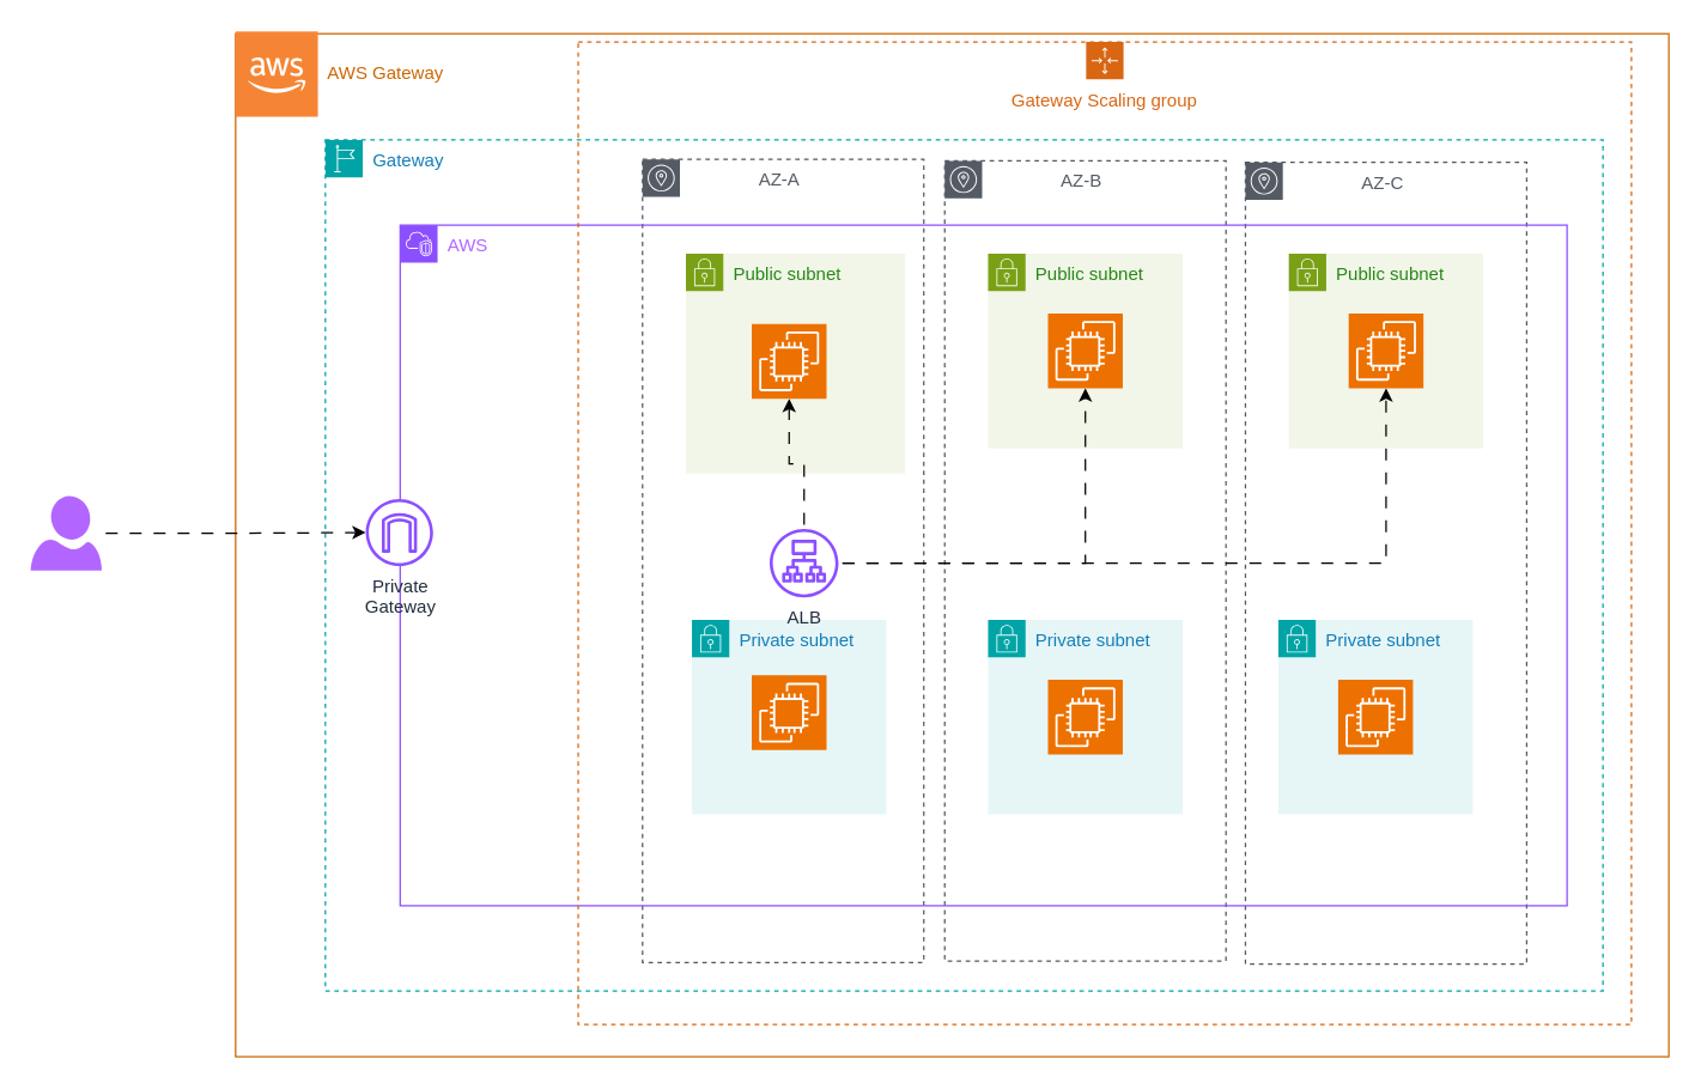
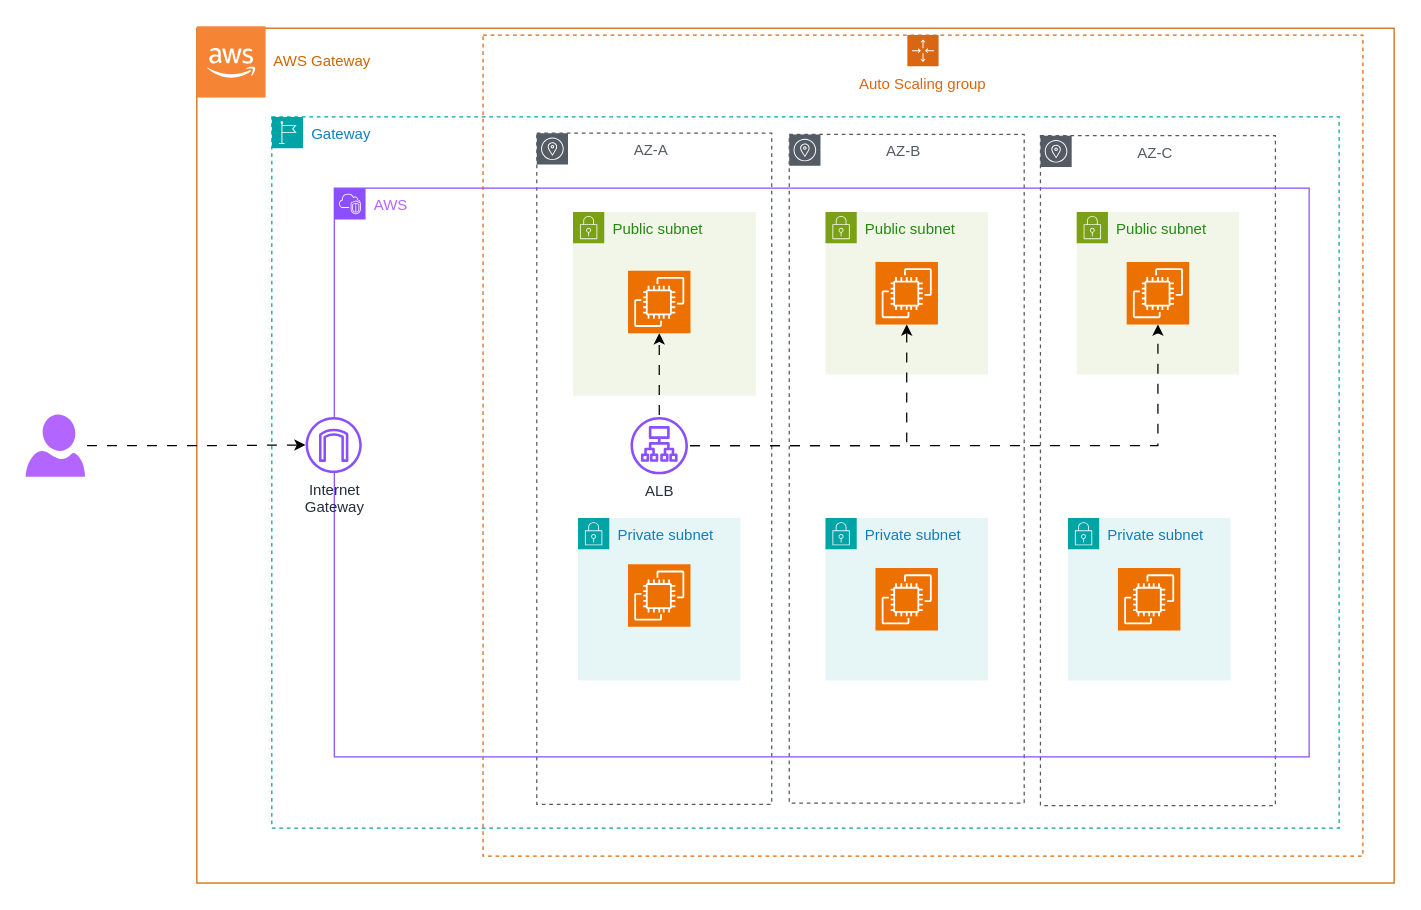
- <mxCell id="29" value="Gateway Scaling group" style="points=[[0,0],[0.25,0],[0.5,0],[0.75,0],[1,0],[1,0.25],[1,0.5],[1,0.75],[1,1],[0.75,1],[0.5,1],[0.25,1],[0,1],[0,0.75],[0,0.5],[0,0.25]];outlineConnect=0;gradientColor=none;html=1;whiteSpace=wrap;fontSize=12;fontStyle=0;container=1;pointerEvents=0;collapsible=0;recursiveResize=0;shape=mxgraph.aws4.groupCenter;grIcon=mxgraph.aws4.group_auto_scaling_group;grStroke=1;strokeColor=#D86613;fillColor=none;verticalAlign=top;align=center;fontColor=#D86613;dashed=1;spacingTop=25;" vertex="1" parent="1"><mxGeometry x="386" y="27.5" width="704" height="657" as="geometry" /></mxCell>
+ <mxCell id="29" value="Auto Scaling group" style="points=[[0,0],[0.25,0],[0.5,0],[0.75,0],[1,0],[1,0.25],[1,0.5],[1,0.75],[1,1],[0.75,1],[0.5,1],[0.25,1],[0,1],[0,0.75],[0,0.5],[0,0.25]];outlineConnect=0;gradientColor=none;html=1;whiteSpace=wrap;fontSize=12;fontStyle=0;container=1;pointerEvents=0;collapsible=0;recursiveResize=0;shape=mxgraph.aws4.groupCenter;grIcon=mxgraph.aws4.group_auto_scaling_group;grStroke=1;strokeColor=#D86613;fillColor=none;verticalAlign=top;align=center;fontColor=#D86613;dashed=1;spacingTop=25;" vertex="1" parent="1"><mxGeometry x="386" y="27.5" width="704" height="657" as="geometry" /></mxCell>
- <mxCell id="25" value="ALB" style="sketch=0;outlineConnect=0;fontColor=#232F3E;gradientColor=none;fillColor=#8C4FFF;strokeColor=none;dashed=0;verticalLabelPosition=bottom;verticalAlign=top;align=center;html=1;fontSize=12;fontStyle=0;aspect=fixed;pointerEvents=1;shape=mxgraph.aws4.application_load_balancer;" vertex="1" parent="16"><mxGeometry x="247" y="203" width="46" height="46" as="geometry" /></mxCell>
+ <mxCell id="25" value="ALB" style="sketch=0;outlineConnect=0;fontColor=#232F3E;gradientColor=none;fillColor=#8C4FFF;strokeColor=none;dashed=0;verticalLabelPosition=bottom;verticalAlign=top;align=center;html=1;fontSize=12;fontStyle=0;aspect=fixed;pointerEvents=1;shape=mxgraph.aws4.application_load_balancer;" vertex="1" parent="16"><mxGeometry x="237" y="183" width="46" height="46" as="geometry" /></mxCell>
- <mxCell id="18" value="Private&lt;br&gt;Gateway" style="sketch=0;outlineConnect=0;fontColor=#232F3E;gradientColor=none;fillColor=#8C4FFF;strokeColor=none;dashed=0;verticalLabelPosition=bottom;verticalAlign=top;align=center;html=1;fontSize=12;fontStyle=0;aspect=fixed;pointerEvents=1;shape=mxgraph.aws4.internet_gateway;" vertex="1" parent="16"><mxGeometry x="-23" y="183" width="45" height="45" as="geometry" /></mxCell>
+ <mxCell id="18" value="Internet&lt;br&gt;Gateway" style="sketch=0;outlineConnect=0;fontColor=#232F3E;gradientColor=none;fillColor=#8C4FFF;strokeColor=none;dashed=0;verticalLabelPosition=bottom;verticalAlign=top;align=center;html=1;fontSize=12;fontStyle=0;aspect=fixed;pointerEvents=1;shape=mxgraph.aws4.internet_gateway;" vertex="1" parent="16"><mxGeometry x="-23" y="183" width="45" height="45" as="geometry" /></mxCell>
